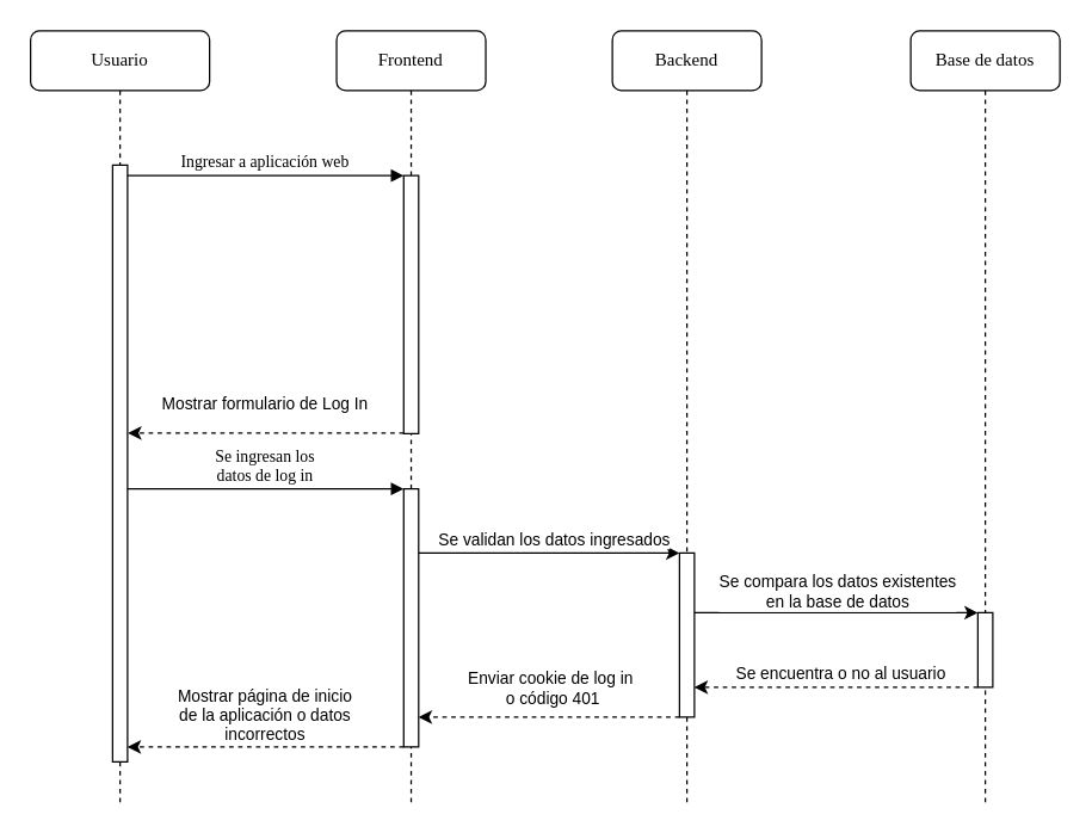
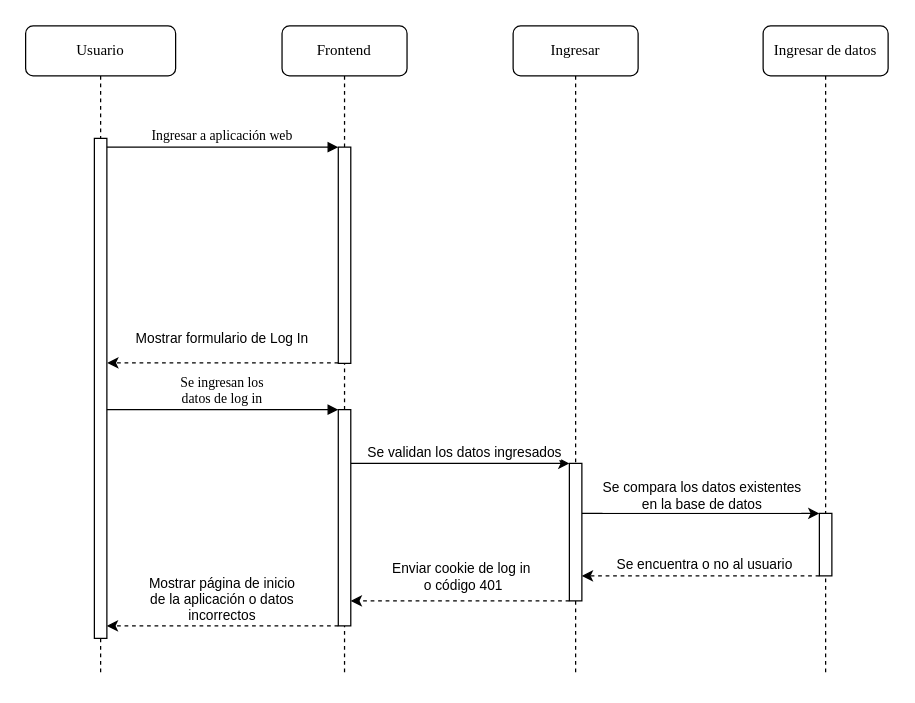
- <mxCell id="2" value="Backend" style="shape=umlLifeline;perimeter=lifelinePerimeter;whiteSpace=wrap;html=1;container=0;collapsible=0;recursiveResize=0;outlineConnect=0;rounded=1;shadow=0;comic=0;labelBackgroundColor=none;strokeWidth=1;fontFamily=Verdana;fontSize=12;align=center;" parent="1" vertex="1"><mxGeometry x="410" y="20" width="100" height="520" as="geometry" /></mxCell>
+ <mxCell id="2" value="Ingresar" style="shape=umlLifeline;perimeter=lifelinePerimeter;whiteSpace=wrap;html=1;container=0;collapsible=0;recursiveResize=0;outlineConnect=0;rounded=1;shadow=0;comic=0;labelBackgroundColor=none;strokeWidth=1;fontFamily=Verdana;fontSize=12;align=center;" parent="1" vertex="1"><mxGeometry x="410" y="20" width="100" height="520" as="geometry" /></mxCell>
- <mxCell id="3" value="Base de datos" style="shape=umlLifeline;perimeter=lifelinePerimeter;whiteSpace=wrap;html=1;container=0;collapsible=0;recursiveResize=0;outlineConnect=0;rounded=1;shadow=0;comic=0;labelBackgroundColor=none;strokeWidth=1;fontFamily=Verdana;fontSize=12;align=center;" parent="1" vertex="1"><mxGeometry x="610" y="20" width="100" height="520" as="geometry" /></mxCell>
+ <mxCell id="3" value="Ingresar de datos" style="shape=umlLifeline;perimeter=lifelinePerimeter;whiteSpace=wrap;html=1;container=0;collapsible=0;recursiveResize=0;outlineConnect=0;rounded=1;shadow=0;comic=0;labelBackgroundColor=none;strokeWidth=1;fontFamily=Verdana;fontSize=12;align=center;" parent="1" vertex="1"><mxGeometry x="610" y="20" width="100" height="520" as="geometry" /></mxCell>
